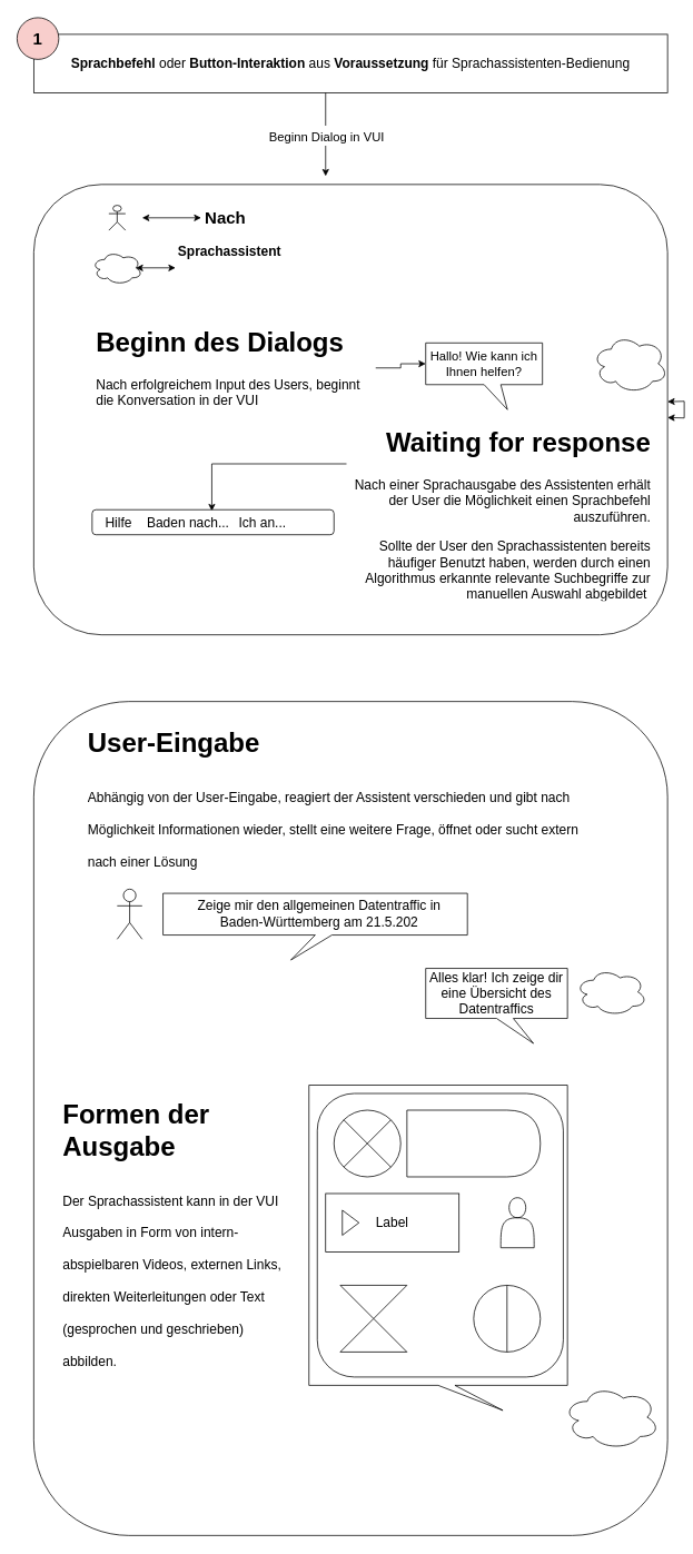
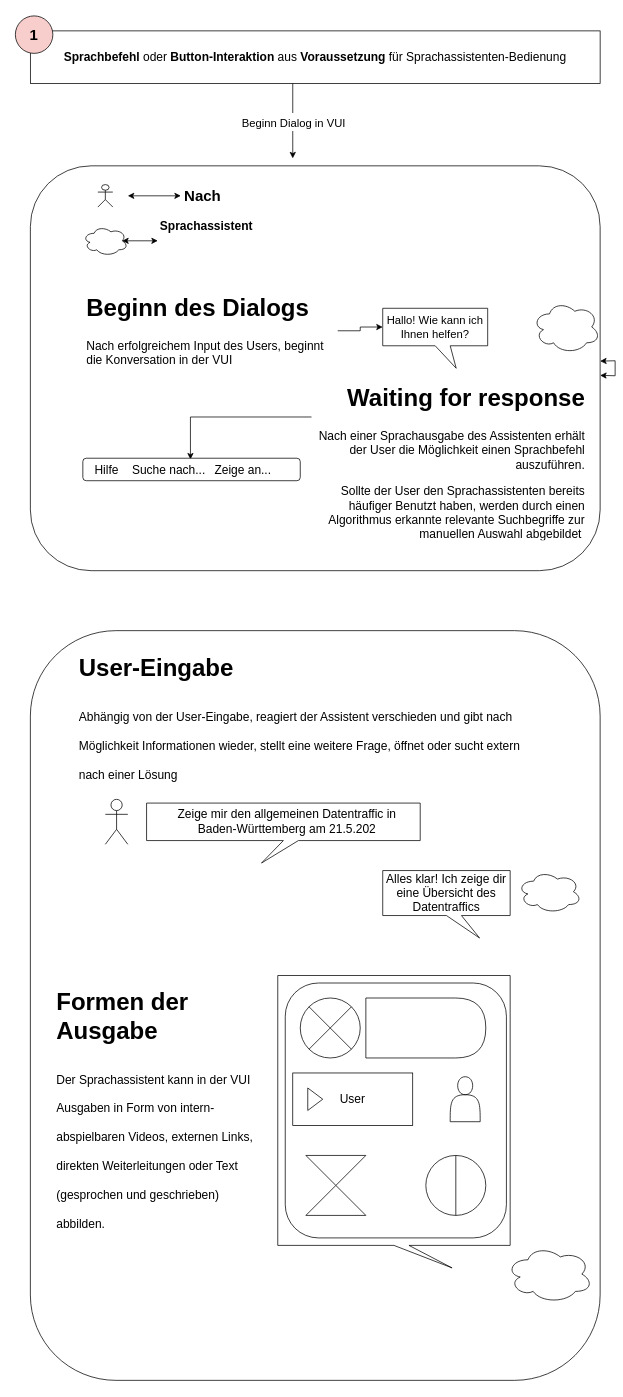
- <mxCell id="22" value="Baden nach..." style="text;strokeColor=none;fillColor=none;align=left;verticalAlign=middle;spacingLeft=4;spacingRight=4;overflow=hidden;points=[[0,0.5],[1,0.5]];portConstraint=eastwest;rotatable=0;fontSize=16;" vertex="1" parent="1"><mxGeometry x="170" y="615" width="120" height="20" as="geometry" /></mxCell>
+ <mxCell id="22" value="Suche nach..." style="text;strokeColor=none;fillColor=none;align=left;verticalAlign=middle;spacingLeft=4;spacingRight=4;overflow=hidden;points=[[0,0.5],[1,0.5]];portConstraint=eastwest;rotatable=0;fontSize=16;" vertex="1" parent="1"><mxGeometry x="170" y="615" width="120" height="20" as="geometry" /></mxCell>
- <mxCell id="23" value="Ich an..." style="text;strokeColor=none;fillColor=none;align=left;verticalAlign=middle;spacingLeft=4;spacingRight=4;overflow=hidden;points=[[0,0.5],[1,0.5]];portConstraint=eastwest;rotatable=0;fontSize=16;" vertex="1" parent="1"><mxGeometry x="280" y="615" width="120" height="20" as="geometry" /></mxCell>
+ <mxCell id="23" value="Zeige an..." style="text;strokeColor=none;fillColor=none;align=left;verticalAlign=middle;spacingLeft=4;spacingRight=4;overflow=hidden;points=[[0,0.5],[1,0.5]];portConstraint=eastwest;rotatable=0;fontSize=16;" vertex="1" parent="1"><mxGeometry x="280" y="615" width="120" height="20" as="geometry" /></mxCell>
- <mxCell id="37" value="Label" style="html=1;whiteSpace=wrap;container=1;recursiveResize=0;collapsible=0;fontSize=16;" vertex="1" parent="1"><mxGeometry x="390" y="1430" width="160" height="70" as="geometry" /></mxCell>
+ <mxCell id="37" value="User" style="html=1;whiteSpace=wrap;container=1;recursiveResize=0;collapsible=0;fontSize=16;" vertex="1" parent="1"><mxGeometry x="390" y="1430" width="160" height="70" as="geometry" /></mxCell>
